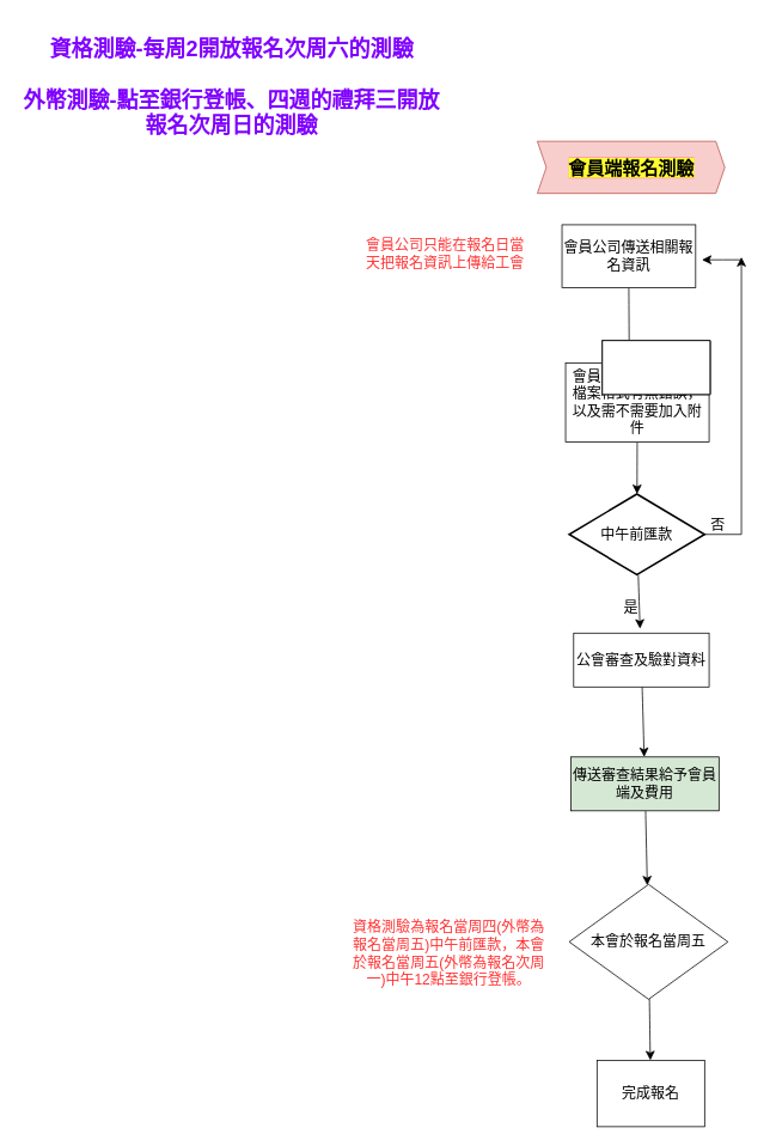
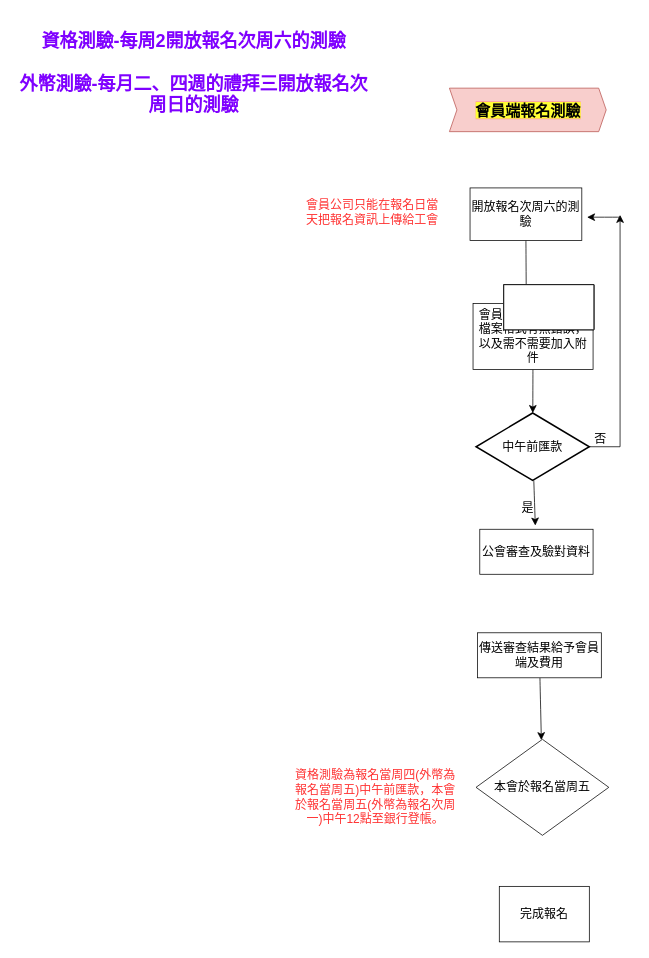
- <mxCell id="6" value="&lt;b style=&quot;font-size: 24px;&quot;&gt;&lt;font color=&quot;#7f00ff&quot;&gt;資格測驗-每周2開放報名次周六的測驗&lt;br&gt;&lt;br&gt;外幣測驗-點至銀行登帳、四週的禮拜三開放報名次周日的測驗&lt;/font&gt;&lt;/b&gt;" style="text;strokeColor=none;fillColor=none;html=1;align=center;verticalAlign=middle;whiteSpace=wrap;rounded=0;fontSize=16;" vertex="1" parent="1"><mxGeometry x="20" y="20" width="475.5" height="154" as="geometry" /></mxCell>
+ <mxCell id="6" value="&lt;b style=&quot;font-size: 24px;&quot;&gt;&lt;font color=&quot;#7f00ff&quot;&gt;資格測驗-每周2開放報名次周六的測驗&lt;br&gt;&lt;br&gt;外幣測驗-每月二、四週的禮拜三開放報名次周日的測驗&lt;/font&gt;&lt;/b&gt;" style="text;strokeColor=none;fillColor=none;html=1;align=center;verticalAlign=middle;whiteSpace=wrap;rounded=0;fontSize=16;" vertex="1" parent="1"><mxGeometry x="20" y="20" width="475.5" height="154" as="geometry" /></mxCell>
- <mxCell id="23" value="&lt;b style=&quot;&quot;&gt;&lt;font style=&quot;font-size: 20px; background-color: rgb(255, 255, 51);&quot;&gt;會員端報名測驗&lt;/font&gt;&lt;/b&gt;" style="html=1;shadow=0;dashed=0;align=center;verticalAlign=middle;shape=mxgraph.arrows2.arrow;dy=0;dx=10;notch=10;fontSize=16;fillColor=#f8cecc;strokeColor=#b85450;labelBackgroundColor=#FF9999;" vertex="1" parent="1"><mxGeometry x="598.5" y="157" width="209" height="58" as="geometry" /></mxCell>
+ <mxCell id="23" value="&lt;b style=&quot;&quot;&gt;&lt;font style=&quot;font-size: 20px; background-color: rgb(255, 255, 51);&quot;&gt;會員端報名測驗&lt;/font&gt;&lt;/b&gt;" style="html=1;shadow=0;dashed=0;align=center;verticalAlign=middle;shape=mxgraph.arrows2.arrow;dy=0;dx=10;notch=10;fontSize=16;fillColor=#f8cecc;strokeColor=#b85450;labelBackgroundColor=#FF9999;" vertex="1" parent="1"><mxGeometry x="598.5" y="117" width="209" height="58" as="geometry" /></mxCell>
- <mxCell id="3" value="會員公司傳送相關報名資訊" style="rounded=0;whiteSpace=wrap;html=1;fontSize=16;" vertex="1" parent="1"><mxGeometry x="626" y="250" width="149" height="70" as="geometry" /></mxCell>
+ <mxCell id="3" value="開放報名次周六的測驗" style="rounded=0;whiteSpace=wrap;html=1;fontSize=16;" vertex="1" parent="1"><mxGeometry x="626" y="250" width="149" height="70" as="geometry" /></mxCell>
- <mxCell id="14" value="" style="edgeStyle=none;curved=1;rounded=0;orthogonalLoop=1;jettySize=auto;html=1;fontSize=12;startSize=8;endSize=8;" edge="1" parent="1" source="15" target="18"><mxGeometry relative="1" as="geometry" /></mxCell>
- <mxCell id="18" value="傳送審查結果給予會員端及費用" style="rounded=0;whiteSpace=wrap;html=1;fontSize=16;fillColor=#d5e8d4;" vertex="1" parent="1"><mxGeometry x="636" y="843" width="165" height="60" as="geometry" /></mxCell>
+ <mxCell id="18" value="傳送審查結果給予會員端及費用" style="rounded=0;whiteSpace=wrap;html=1;fontSize=16;" vertex="1" parent="1"><mxGeometry x="636" y="843" width="165" height="60" as="geometry" /></mxCell>
- <mxCell id="19" value="" style="edgeStyle=none;curved=1;rounded=0;orthogonalLoop=1;jettySize=auto;html=1;fontSize=12;startSize=8;endSize=8;" edge="1" parent="1" source="20" target="21"><mxGeometry relative="1" as="geometry" /></mxCell>
